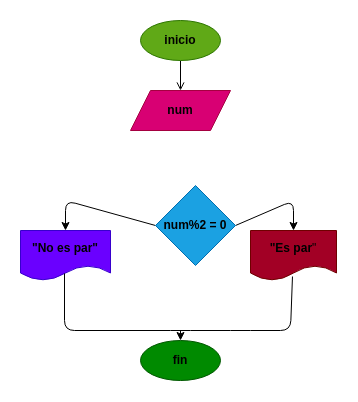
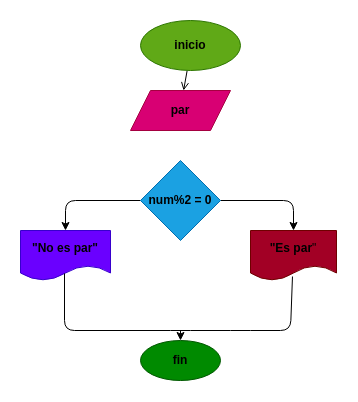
- <mxCell id="3" value="&lt;font color=&quot;#000000&quot;&gt;&lt;b&gt;inicio&lt;/b&gt;&lt;/font&gt;" style="ellipse;whiteSpace=wrap;html=1;fillColor=#60a917;fontColor=#ffffff;strokeColor=#2D7600;" vertex="1" parent="1"><mxGeometry x="140" y="20" width="80" height="40" as="geometry" /></mxCell>
+ <mxCell id="3" value="&lt;font color=&quot;#000000&quot;&gt;&lt;b&gt;inicio&lt;/b&gt;&lt;/font&gt;" style="ellipse;whiteSpace=wrap;html=1;fillColor=#60a917;fontColor=#ffffff;strokeColor=#2D7600;" vertex="1" parent="1"><mxGeometry x="140" y="20" width="100" height="50" as="geometry" /></mxCell>
- <mxCell id="4" value="&lt;b&gt;&lt;font color=&quot;#000000&quot;&gt;num&lt;/font&gt;&lt;/b&gt;" style="shape=parallelogram;perimeter=parallelogramPerimeter;whiteSpace=wrap;html=1;fixedSize=1;fillColor=#d80073;fontColor=#ffffff;strokeColor=#A50040;" vertex="1" parent="1"><mxGeometry x="130" y="90" width="100" height="40" as="geometry" /></mxCell>
+ <mxCell id="4" value="&lt;b&gt;&lt;font color=&quot;#000000&quot;&gt;par&lt;/font&gt;&lt;/b&gt;" style="shape=parallelogram;perimeter=parallelogramPerimeter;whiteSpace=wrap;html=1;fixedSize=1;fillColor=#d80073;fontColor=#ffffff;strokeColor=#A50040;" vertex="1" parent="1"><mxGeometry x="130" y="90" width="100" height="40" as="geometry" /></mxCell>
- <mxCell id="7" value="&lt;b&gt;&lt;font color=&quot;#000000&quot;&gt;num%2 = 0&lt;/font&gt;&lt;/b&gt;" style="rhombus;whiteSpace=wrap;html=1;fillColor=#1ba1e2;fontColor=#ffffff;strokeColor=#006EAF;" vertex="1" parent="1"><mxGeometry x="155" y="185" width="80" height="80" as="geometry" /></mxCell>
+ <mxCell id="7" value="&lt;b&gt;&lt;font color=&quot;#000000&quot;&gt;num%2 = 0&lt;/font&gt;&lt;/b&gt;" style="rhombus;whiteSpace=wrap;html=1;fillColor=#1ba1e2;fontColor=#ffffff;strokeColor=#006EAF;" vertex="1" parent="1"><mxGeometry x="140" y="160" width="80" height="80" as="geometry" /></mxCell>
